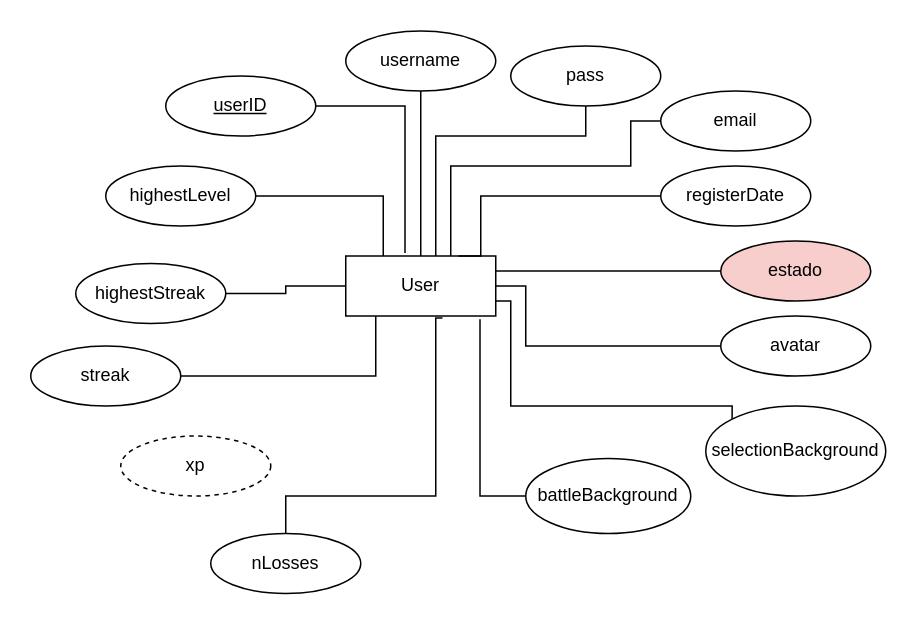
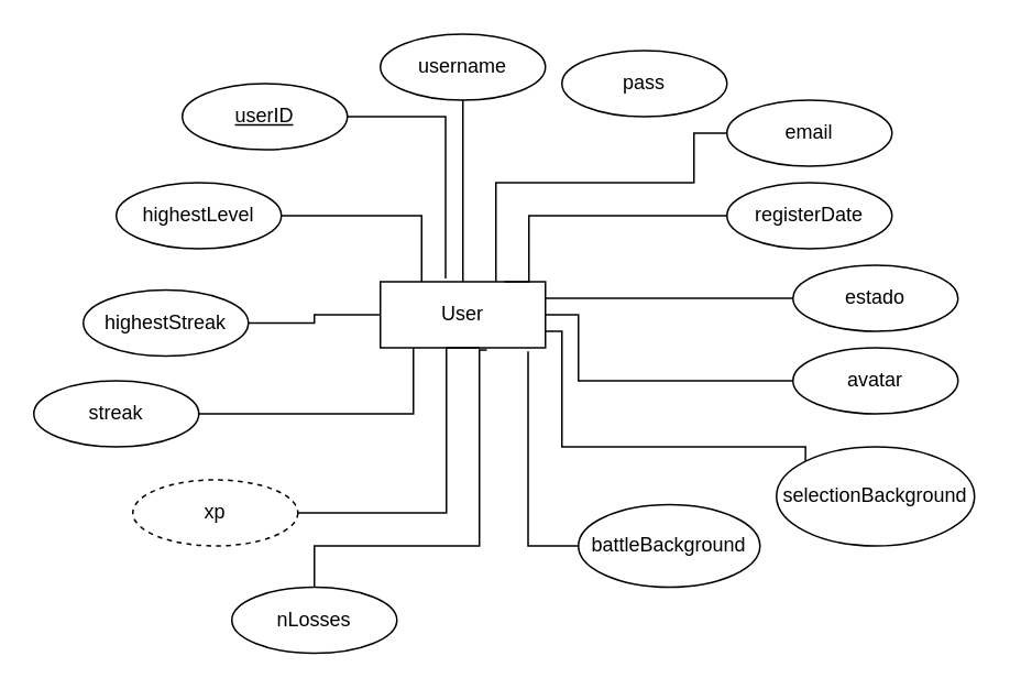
- <mxCell id="5" style="edgeStyle=orthogonalEdgeStyle;rounded=0;orthogonalLoop=1;jettySize=auto;html=1;endArrow=none;endFill=0;" edge="1" parent="1" source="6" target="2"><mxGeometry relative="1" as="geometry"><Array as="points"><mxPoint x="390" y="90" /><mxPoint x="290" y="90" /></Array></mxGeometry></mxCell>
- <mxCell id="28" value="estado" style="ellipse;whiteSpace=wrap;html=1;align=center;fillColor=#f8cecc;" vertex="1" parent="1"><mxGeometry x="480" y="160" width="100" height="40" as="geometry" /></mxCell>
+ <mxCell id="28" value="estado" style="ellipse;whiteSpace=wrap;html=1;align=center;" vertex="1" parent="1"><mxGeometry x="480" y="160" width="100" height="40" as="geometry" /></mxCell>
+ <mxCell id="9" style="edgeStyle=orthogonalEdgeStyle;rounded=0;orthogonalLoop=1;jettySize=auto;html=1;endArrow=none;endFill=0;entryX=0.6;entryY=1;entryDx=0;entryDy=0;entryPerimeter=0;" edge="1" parent="1" source="10" target="2"><mxGeometry relative="1" as="geometry"><Array as="points"><mxPoint x="270" y="310" /><mxPoint x="270" y="210" /></Array></mxGeometry></mxCell>
